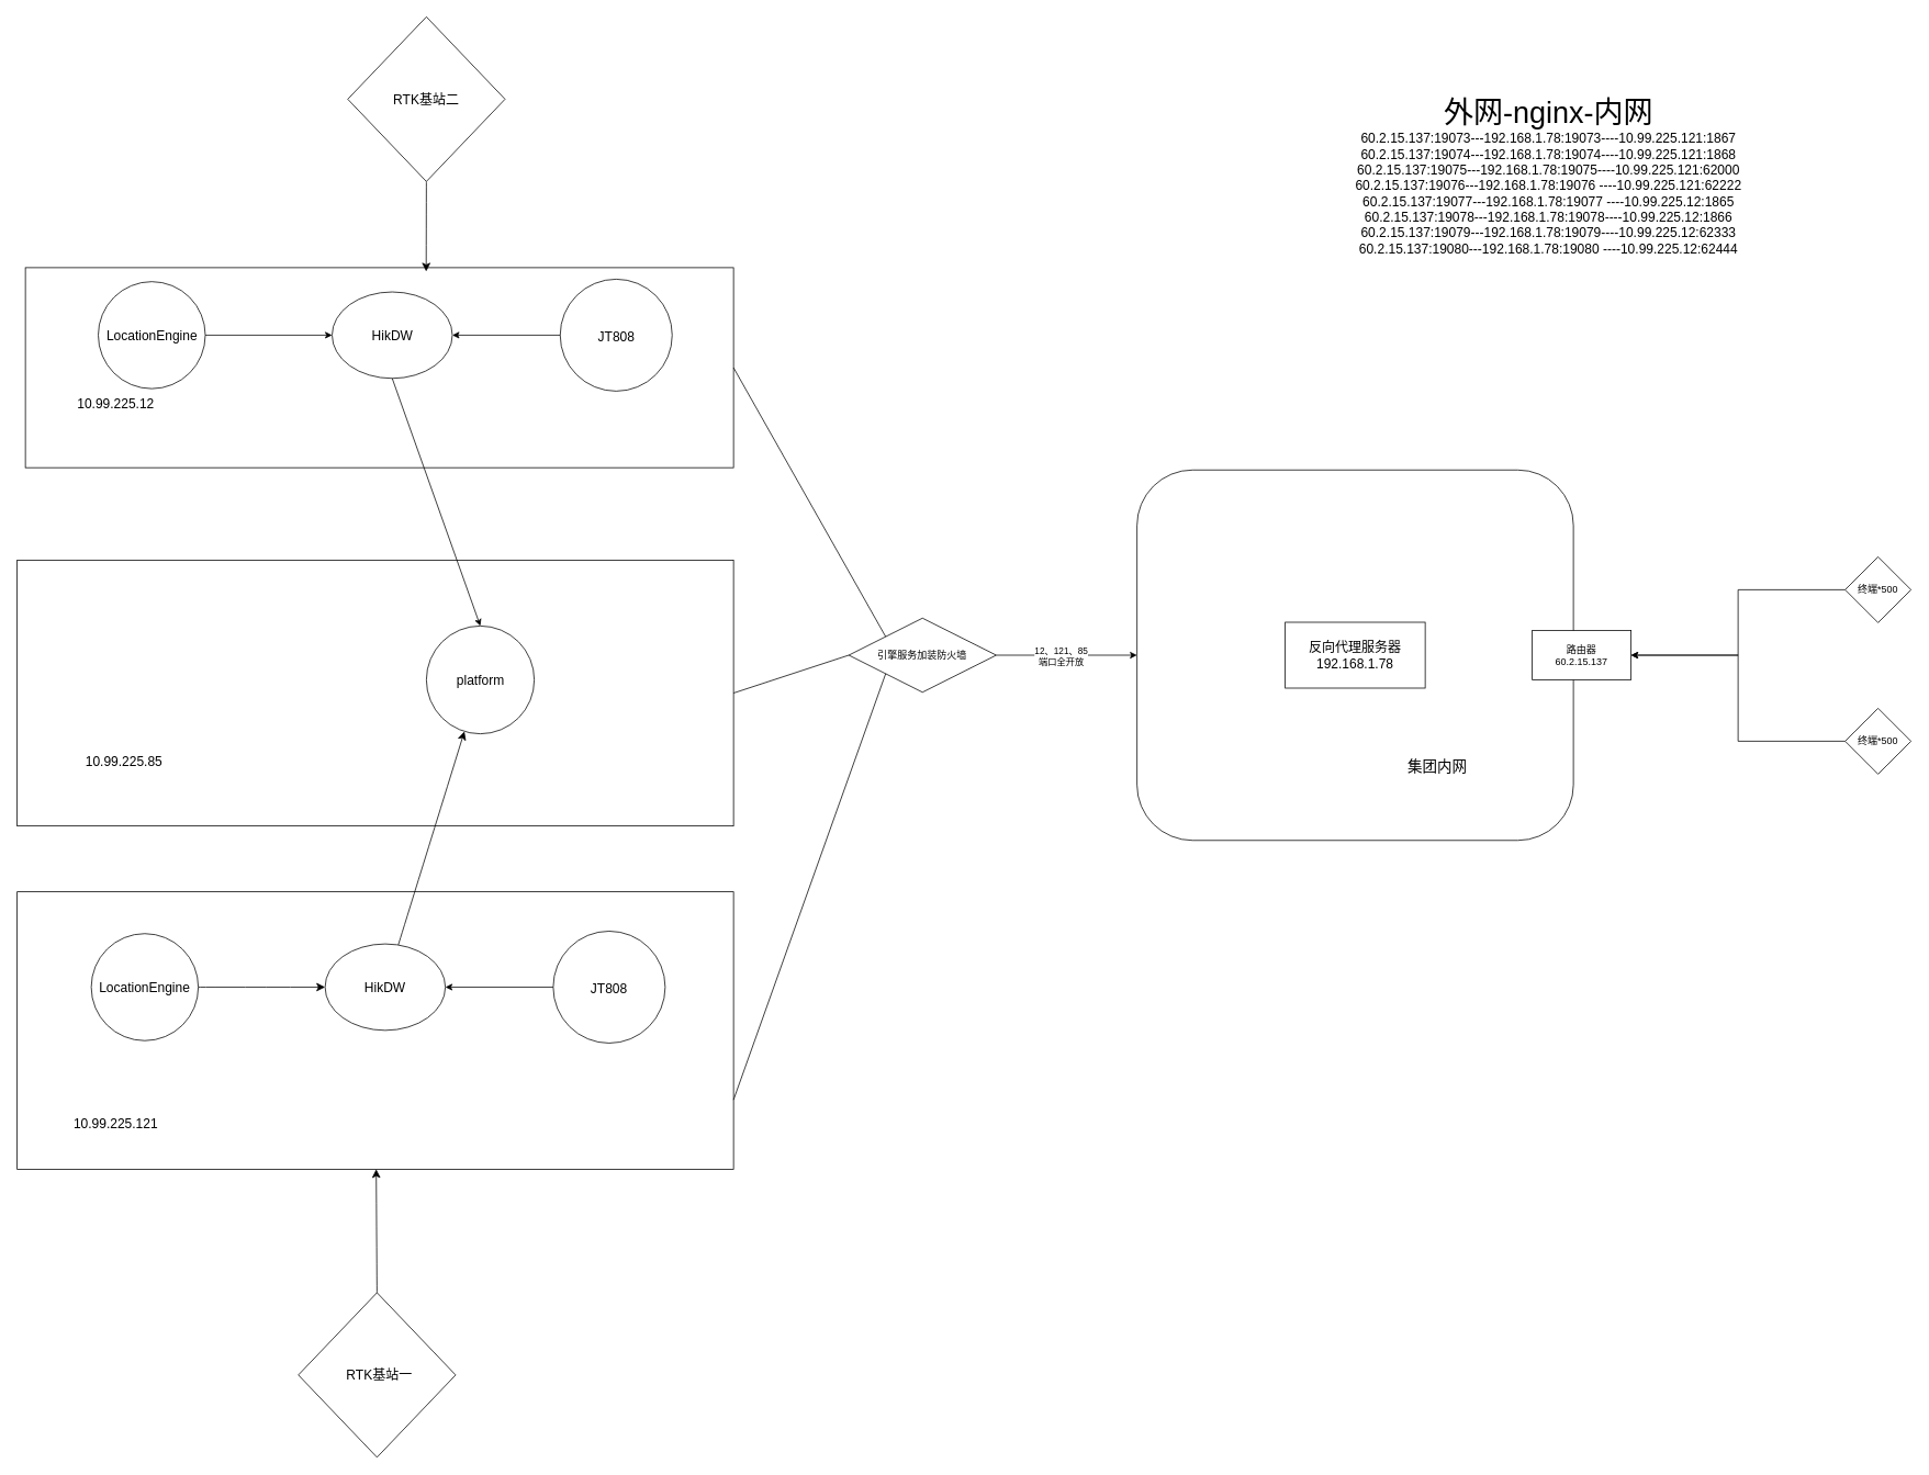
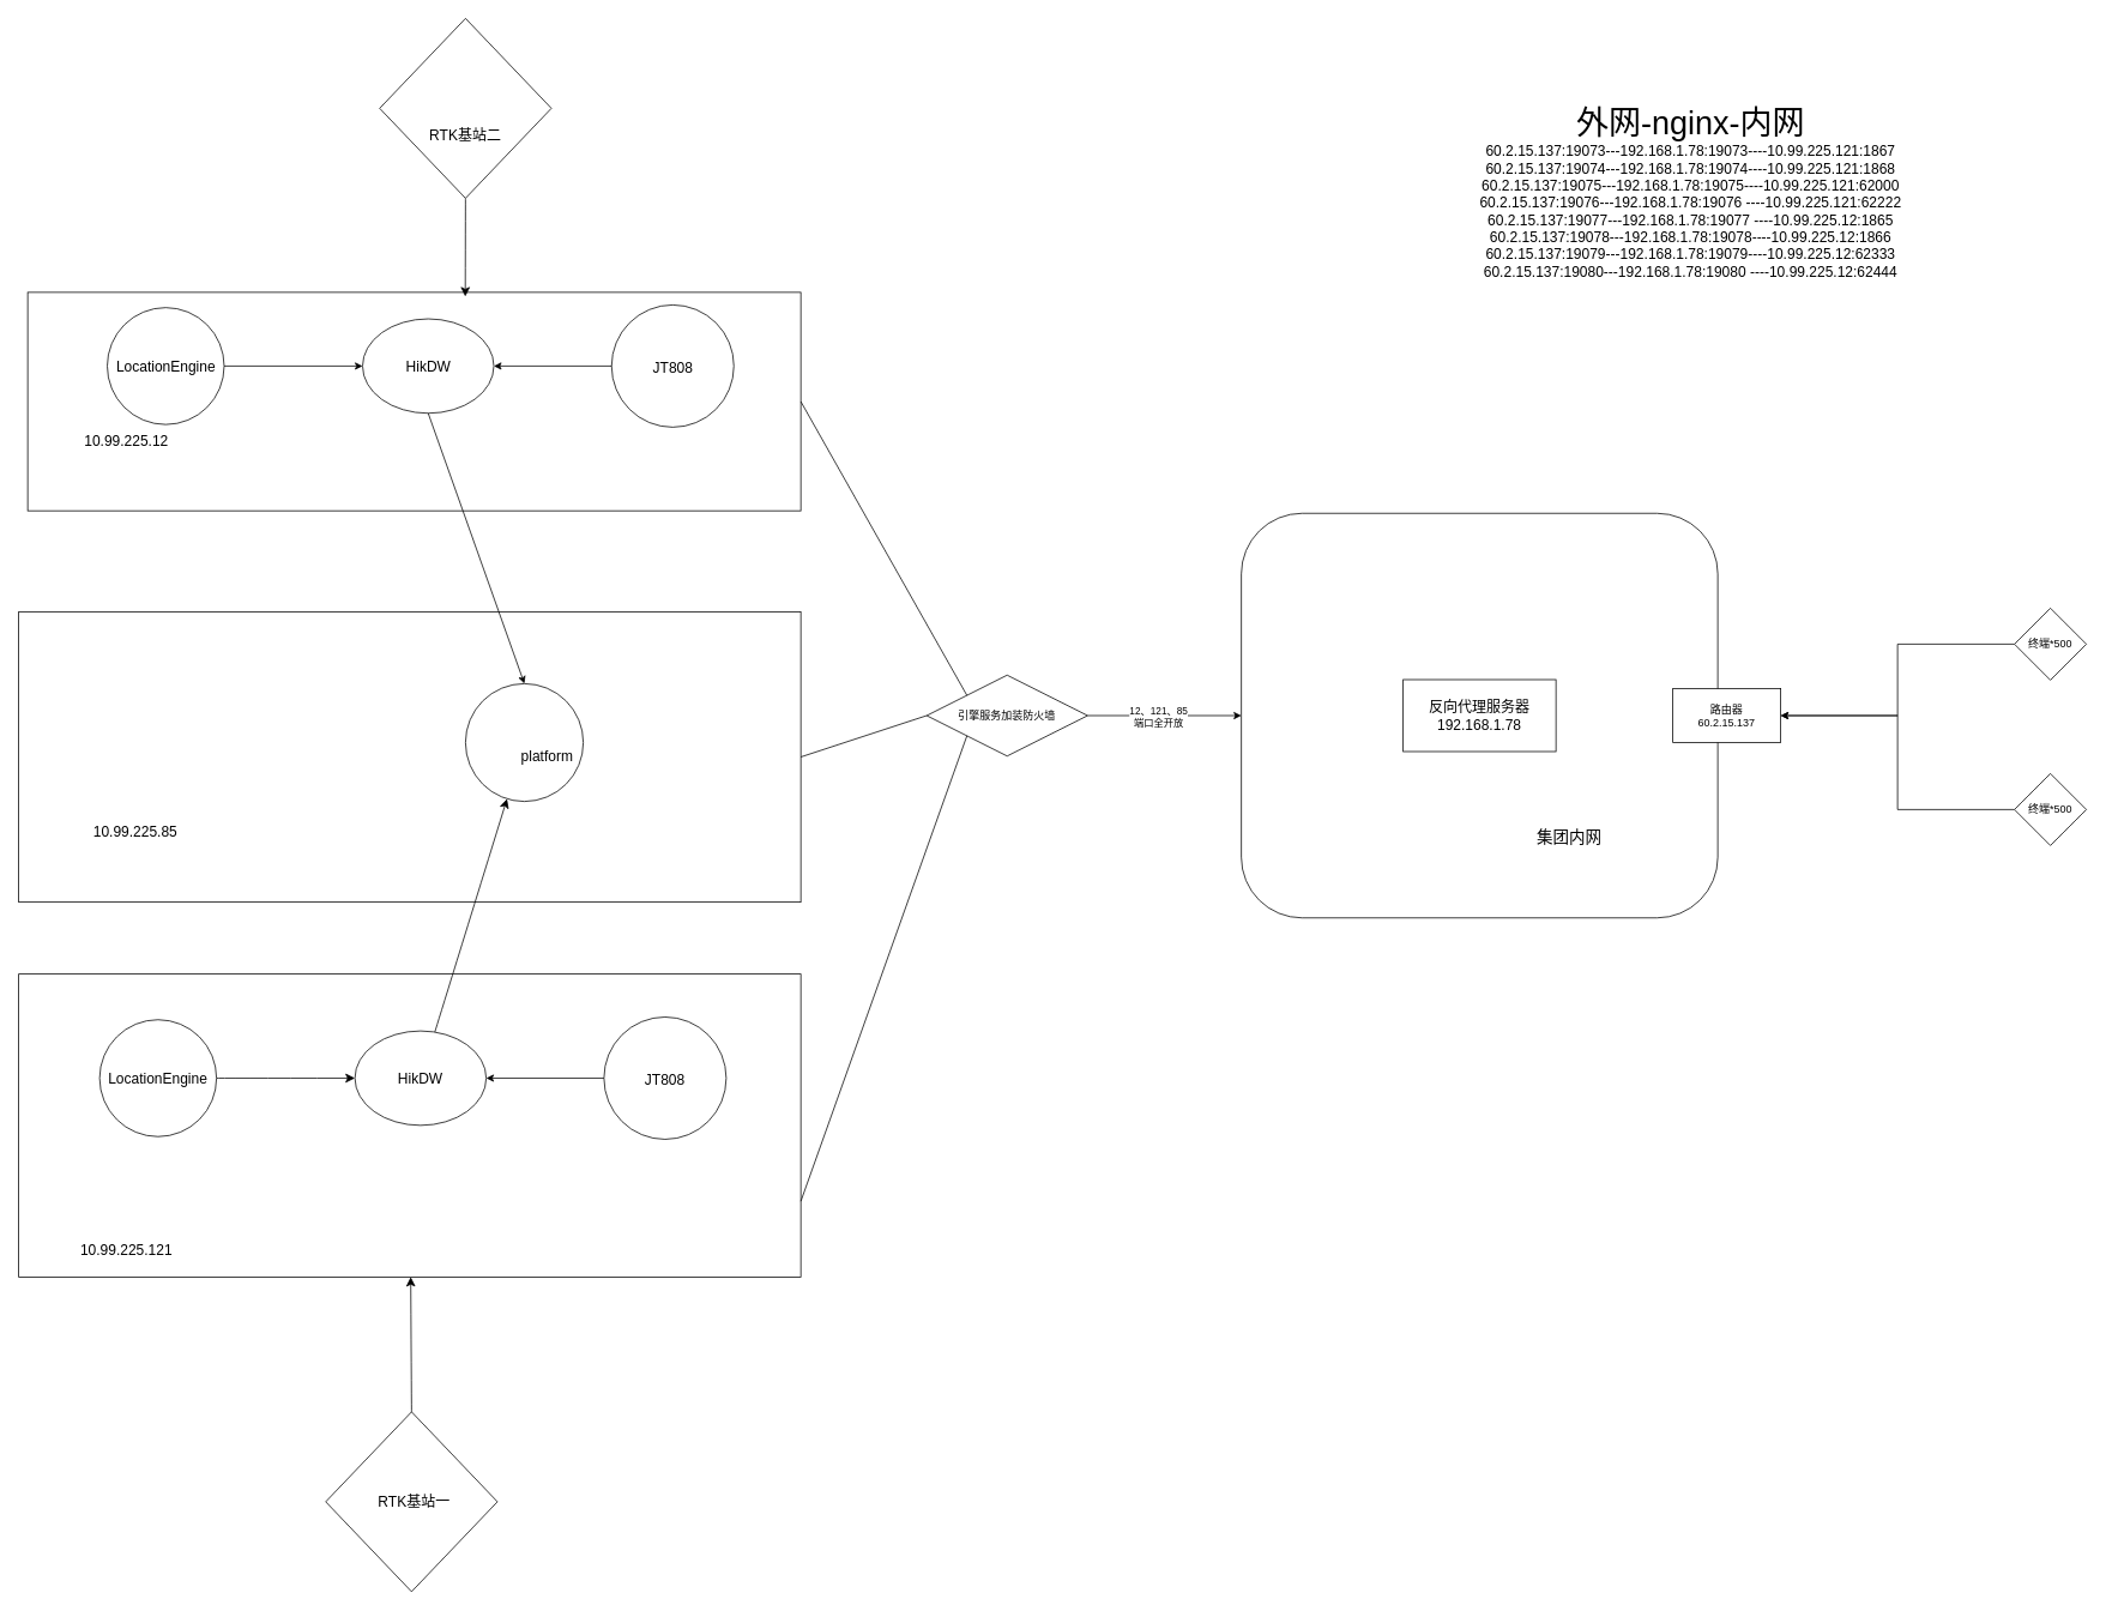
- <mxCell id="26" value="RTK基站二" style="text;html=1;align=center;verticalAlign=middle;whiteSpace=wrap;rounded=0;fontSize=16;" parent="1" vertex="1"><mxGeometry x="472.88" y="105" width="88.25" height="30" as="geometry" /></mxCell>
+ <mxCell id="26" value="RTK基站二" style="text;html=1;align=center;verticalAlign=middle;whiteSpace=wrap;rounded=0;fontSize=16;" parent="1" vertex="1"><mxGeometry x="472.88" y="135" width="88.25" height="30" as="geometry" /></mxCell>
- <mxCell id="14" value="platform" style="text;html=1;align=center;verticalAlign=middle;whiteSpace=wrap;rounded=0;fontSize=16;" parent="1" vertex="1"><mxGeometry x="552.5" y="810.5" width="60" height="30" as="geometry" /></mxCell>
+ <mxCell id="14" value="platform" style="text;html=1;align=center;verticalAlign=middle;whiteSpace=wrap;rounded=0;fontSize=16;" parent="1" vertex="1"><mxGeometry x="577.5" y="825.5" width="60" height="30" as="geometry" /></mxCell>
- <mxCell id="23" value="10.99.225.121" style="text;html=1;align=center;verticalAlign=middle;whiteSpace=wrap;rounded=0;fontSize=16;" parent="1" vertex="1"><mxGeometry x="90" y="1350" width="100" height="30" as="geometry" /></mxCell>
+ <mxCell id="23" value="10.99.225.121" style="text;html=1;align=center;verticalAlign=middle;whiteSpace=wrap;rounded=0;fontSize=16;" parent="1" vertex="1"><mxGeometry x="90" y="1375" width="100" height="30" as="geometry" /></mxCell>
